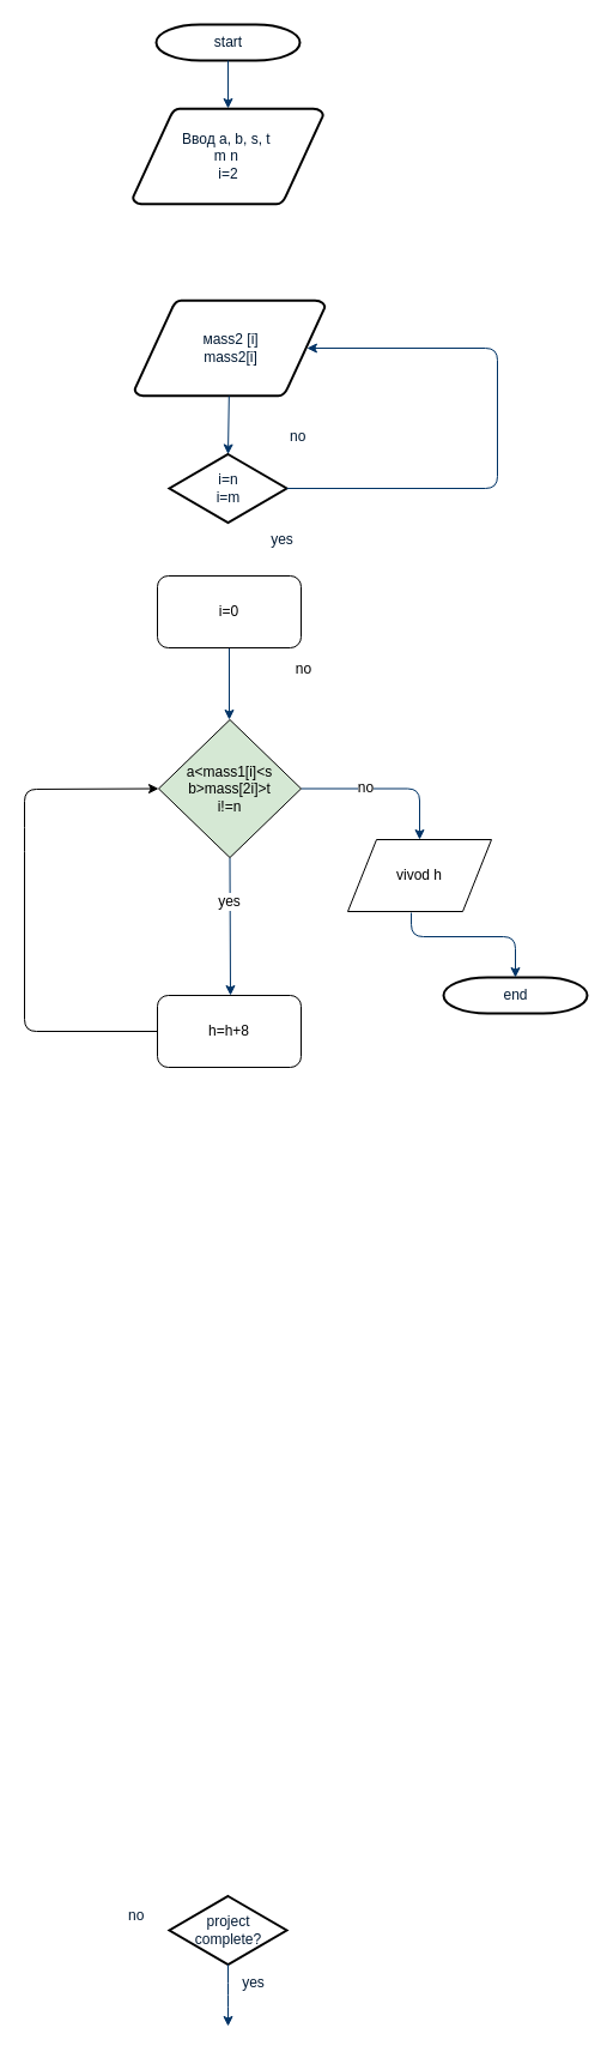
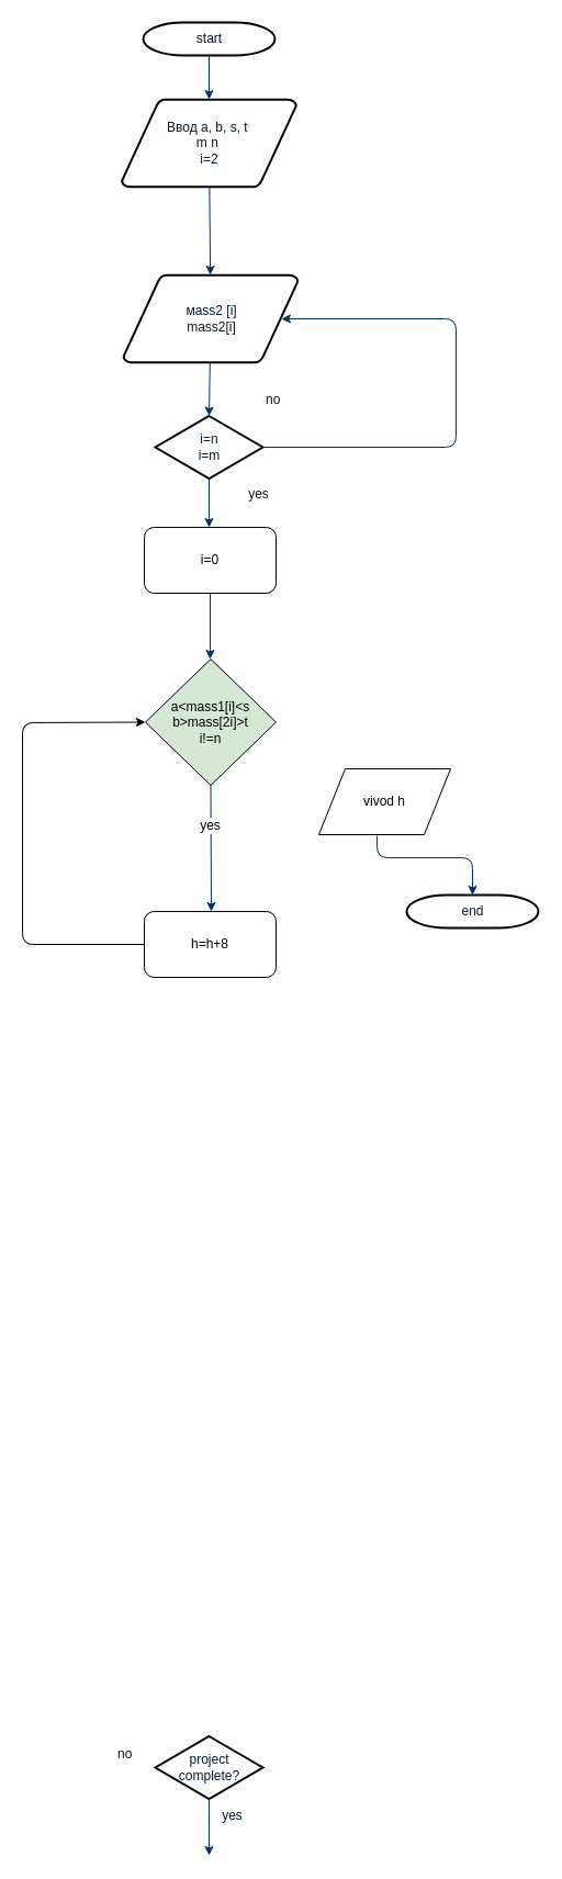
+ <mxCell id="7" style="fontColor=#001933;fontStyle=1;strokeColor=#003366;strokeWidth=1;html=1;" parent="1" source="3" target="4" edge="1"><mxGeometry relative="1" as="geometry" /></mxCell>
+ <mxCell id="11" value="" style="edgeStyle=elbowEdgeStyle;elbow=horizontal;fontColor=#001933;fontStyle=1;strokeColor=#003366;strokeWidth=1;html=1;" parent="1" source="5" target="26" edge="1"><mxGeometry width="100" height="100" as="geometry"><mxPoint y="60" as="sourcePoint" x="-130" /><mxPoint x="190" y="470" as="targetPoint" /></mxGeometry></mxCell>
- <mxCell id="14" value="" style="edgeStyle=elbowEdgeStyle;elbow=horizontal;exitX=1;exitY=0.5;fontColor=#001933;fontStyle=1;strokeColor=#003366;strokeWidth=1;html=1;entryX=0.5;entryY=0;entryDx=0;entryDy=0;exitDx=0;exitDy=0;" parent="1" source="25" target="29" edge="1"><mxGeometry width="100" height="100" as="geometry"><mxPoint x="254" y="640" as="sourcePoint" /><mxPoint x="480" y="860" as="targetPoint" /><Array as="points"><mxPoint x="350" y="670" /><mxPoint x="410" y="760" /><mxPoint x="370" y="680" /><mxPoint x="360" y="720" /><mxPoint x="480" y="840" /><mxPoint x="340" y="570" /></Array></mxGeometry></mxCell>
- <mxCell id="15" value="no" style="text;html=1;resizable=0;points=[];align=center;verticalAlign=middle;labelBackgroundColor=#ffffff;" vertex="1" connectable="0" parent="14"><mxGeometry relative="1" as="geometry"><mxPoint x="-70" y="-100" as="offset" /></mxGeometry></mxCell>
- <mxCell id="16" value="no" style="text;html=1;resizable=0;points=[];align=center;verticalAlign=middle;labelBackgroundColor=#ffffff;" vertex="1" connectable="0" parent="14"><mxGeometry relative="1" as="geometry"><mxPoint x="-18" y="-1" as="offset" /></mxGeometry></mxCell>
